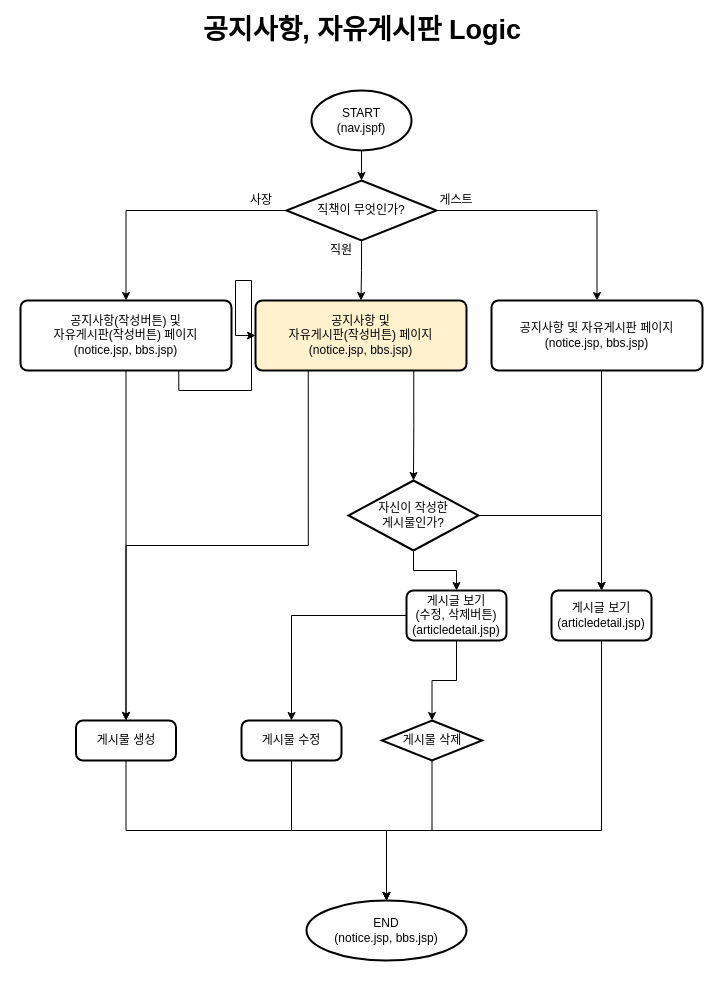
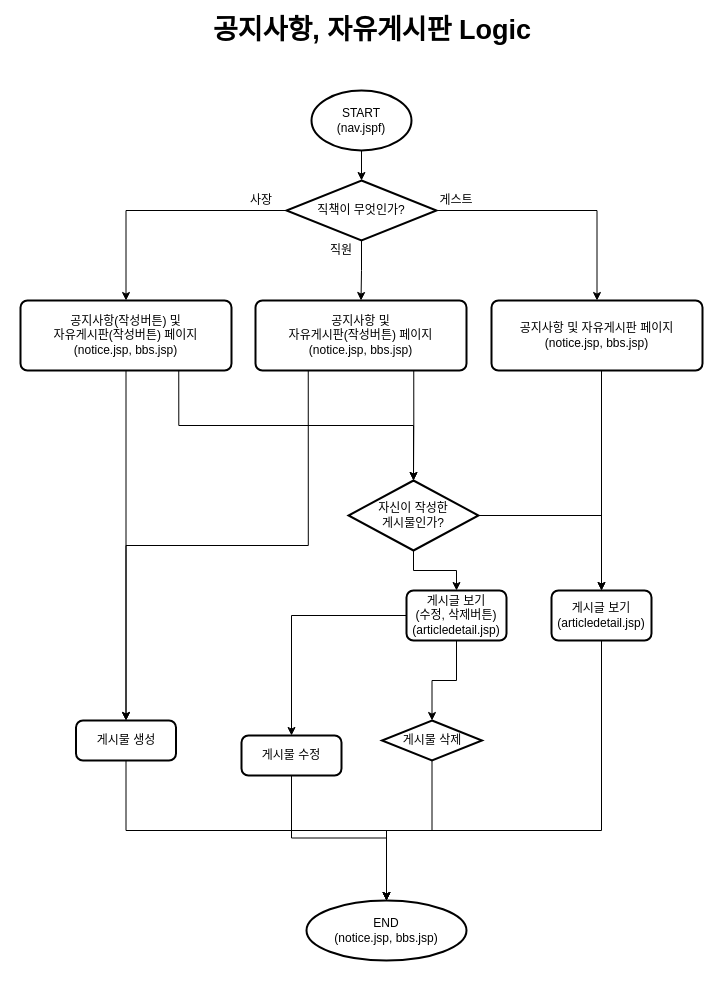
- <mxCell id="2" value="&lt;b&gt;&lt;font style=&quot;font-size: 27px&quot;&gt;공지사항, 자유게시판 Logic&lt;/font&gt;&lt;/b&gt;" style="text;html=1;strokeColor=none;fillColor=none;align=center;verticalAlign=middle;whiteSpace=wrap;rounded=0;" vertex="1" parent="1"><mxGeometry x="178" y="20" width="368" height="20" as="geometry" /></mxCell>
+ <mxCell id="2" value="&lt;b&gt;&lt;font style=&quot;font-size: 27px&quot;&gt;공지사항, 자유게시판 Logic&lt;/font&gt;&lt;/b&gt;" style="text;html=1;strokeColor=none;fillColor=none;align=center;verticalAlign=middle;whiteSpace=wrap;rounded=0;" vertex="1" parent="1"><mxGeometry x="188" y="20" width="368" height="20" as="geometry" /></mxCell>
- <mxCell id="6" style="edgeStyle=orthogonalEdgeStyle;rounded=0;orthogonalLoop=1;jettySize=auto;html=1;exitX=0.75;exitY=1;exitDx=0;exitDy=0;" edge="1" parent="1" source="7" target="14"><mxGeometry relative="1" as="geometry" /></mxCell>
+ <mxCell id="6" style="edgeStyle=orthogonalEdgeStyle;rounded=0;orthogonalLoop=1;jettySize=auto;html=1;exitX=0.75;exitY=1;exitDx=0;exitDy=0;entryX=0.5;entryY=0;entryDx=0;entryDy=0;entryPerimeter=0;" edge="1" parent="1" source="7" target="24"><mxGeometry relative="1" as="geometry" /></mxCell>
- <mxCell id="14" value="공지사항 및 &lt;br&gt;자유게시판(작성버튼) 페이지&lt;br&gt;(notice.jsp, bbs.jsp)" style="rounded=1;whiteSpace=wrap;html=1;absoluteArcSize=1;arcSize=14;strokeWidth=2;fillColor=#fff2cc;" vertex="1" parent="1"><mxGeometry x="255" y="300" width="211" height="70" as="geometry" /></mxCell>
+ <mxCell id="14" value="공지사항 및 &lt;br&gt;자유게시판(작성버튼) 페이지&lt;br&gt;(notice.jsp, bbs.jsp)" style="rounded=1;whiteSpace=wrap;html=1;absoluteArcSize=1;arcSize=14;strokeWidth=2;" vertex="1" parent="1"><mxGeometry x="255" y="300" width="211" height="70" as="geometry" /></mxCell>
- <mxCell id="32" value="게시물 수정" style="rounded=1;whiteSpace=wrap;html=1;absoluteArcSize=1;arcSize=14;strokeWidth=2;" vertex="1" parent="1"><mxGeometry x="241" y="720" width="100" height="40" as="geometry" /></mxCell>
+ <mxCell id="32" value="게시물 수정" style="rounded=1;whiteSpace=wrap;html=1;absoluteArcSize=1;arcSize=14;strokeWidth=2;" vertex="1" parent="1"><mxGeometry x="241" y="735" width="100" height="40" as="geometry" /></mxCell>
